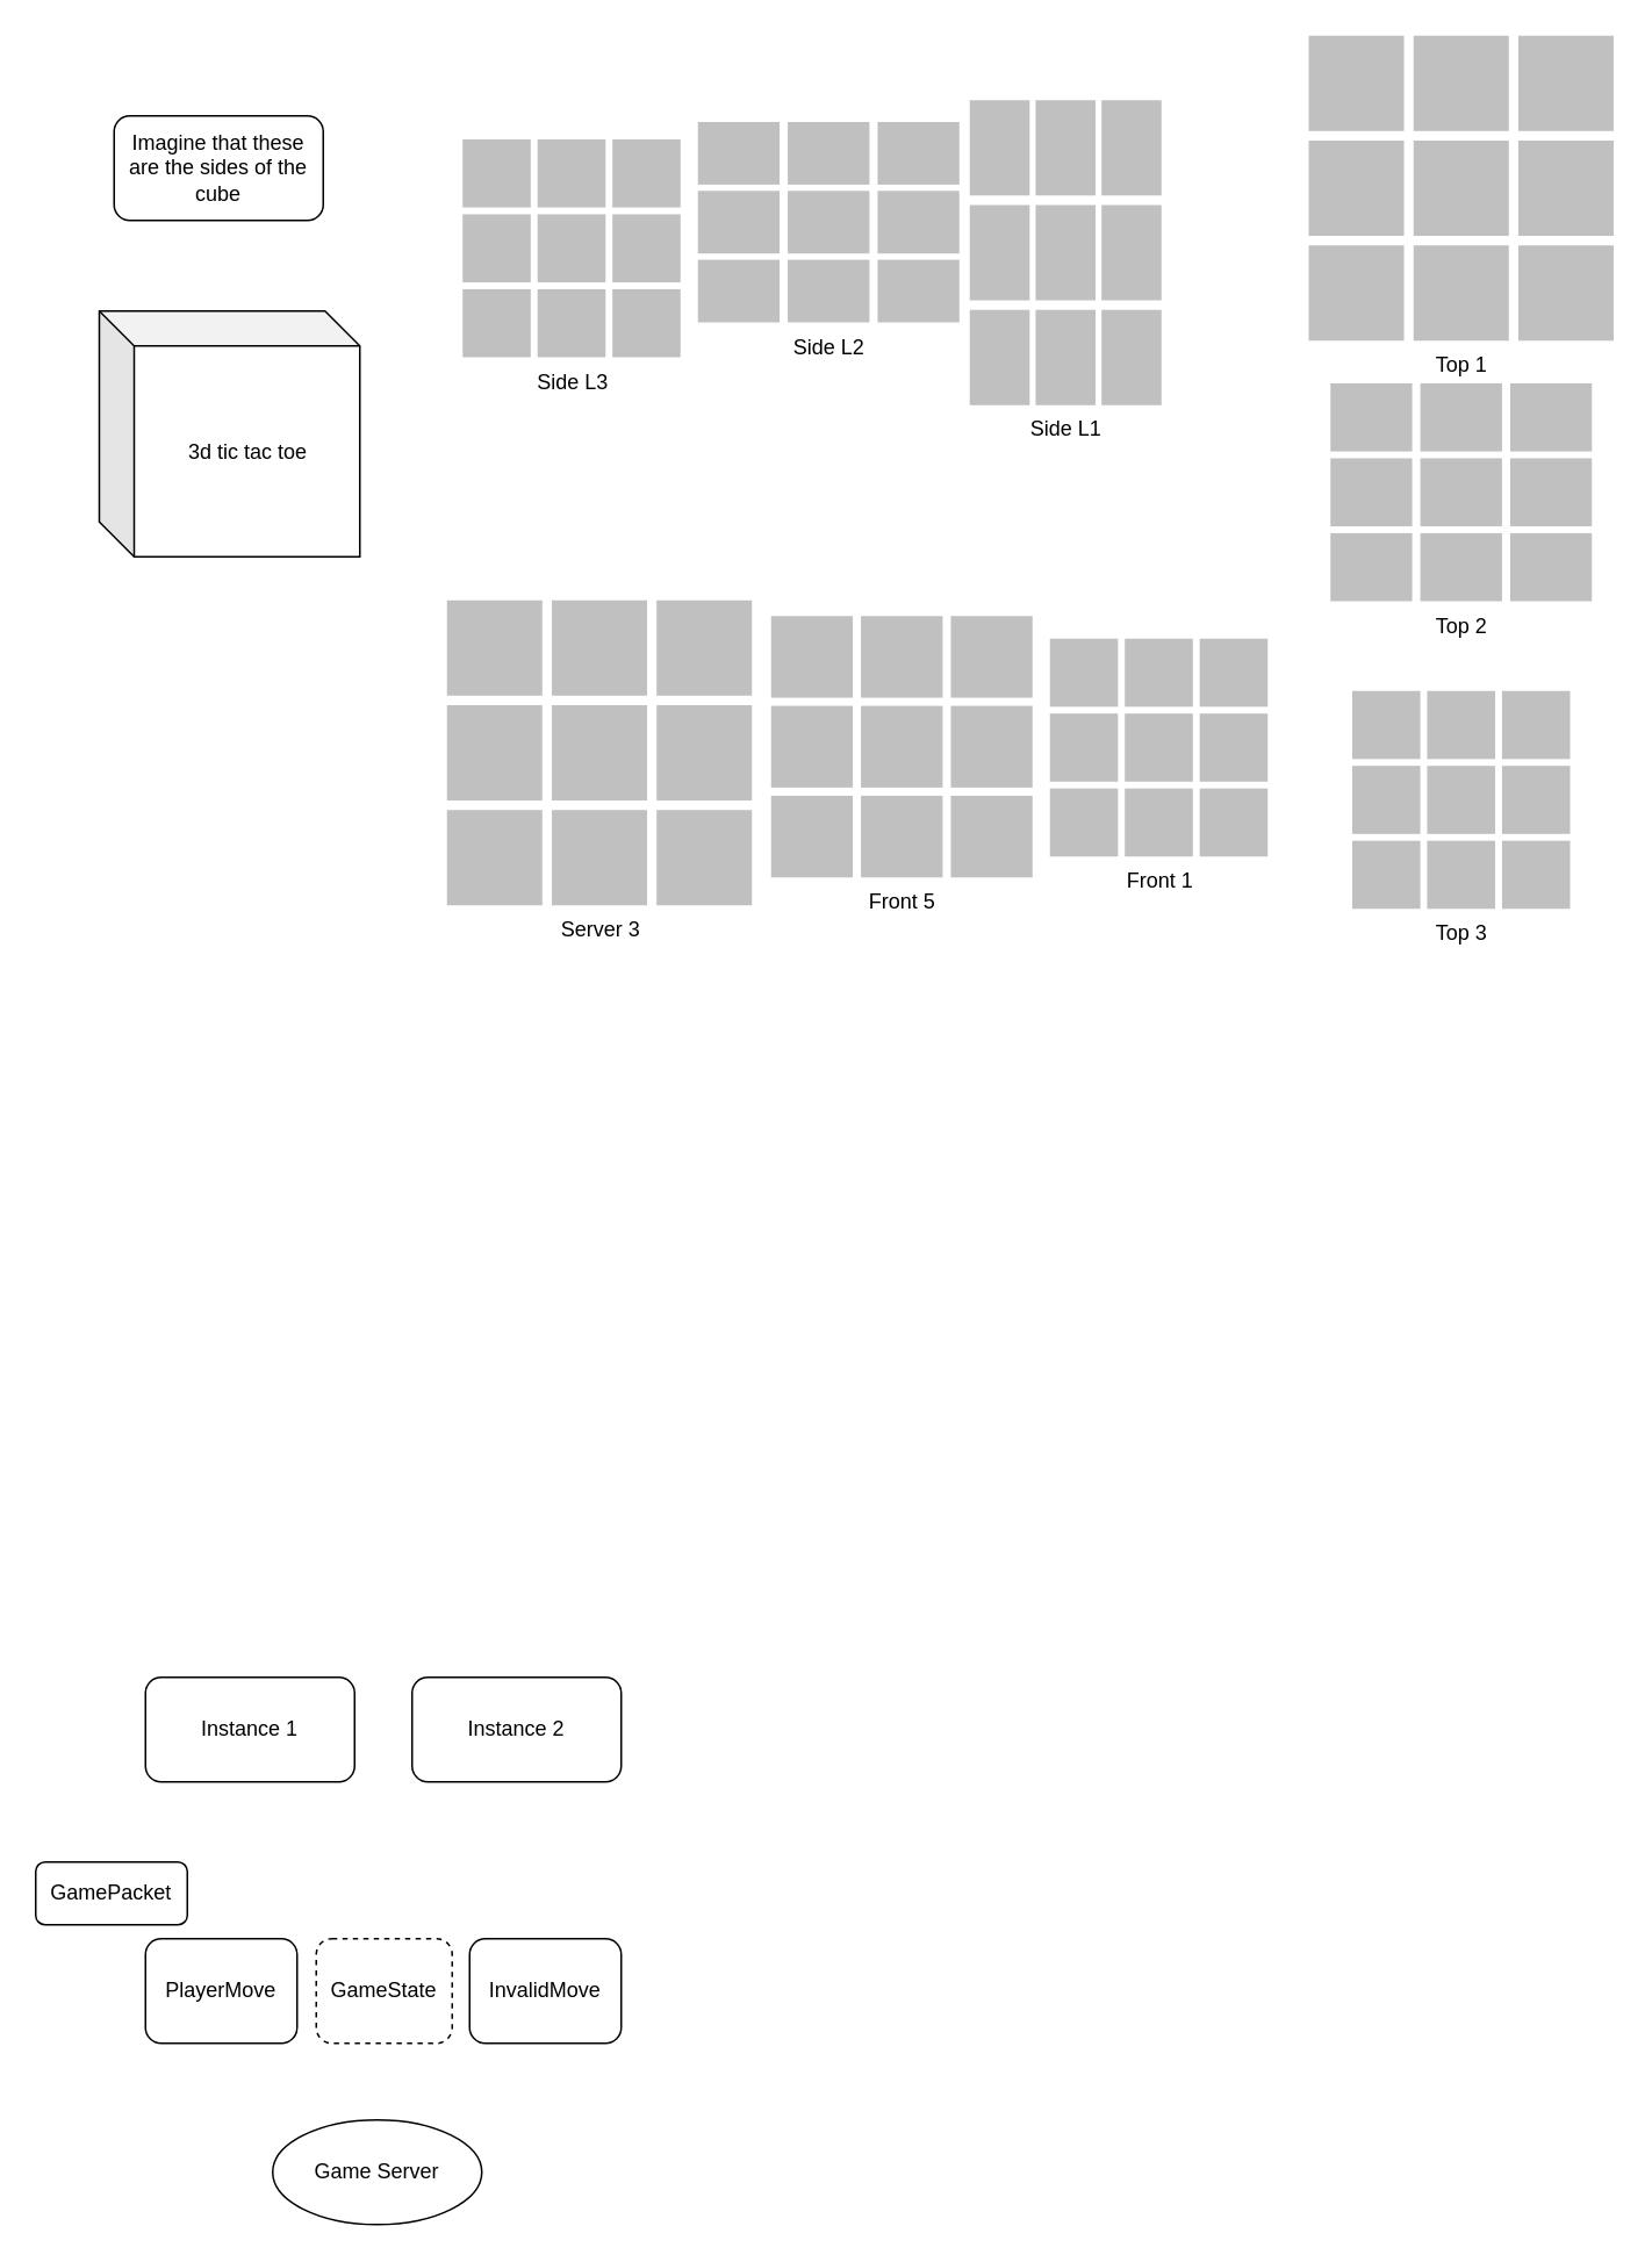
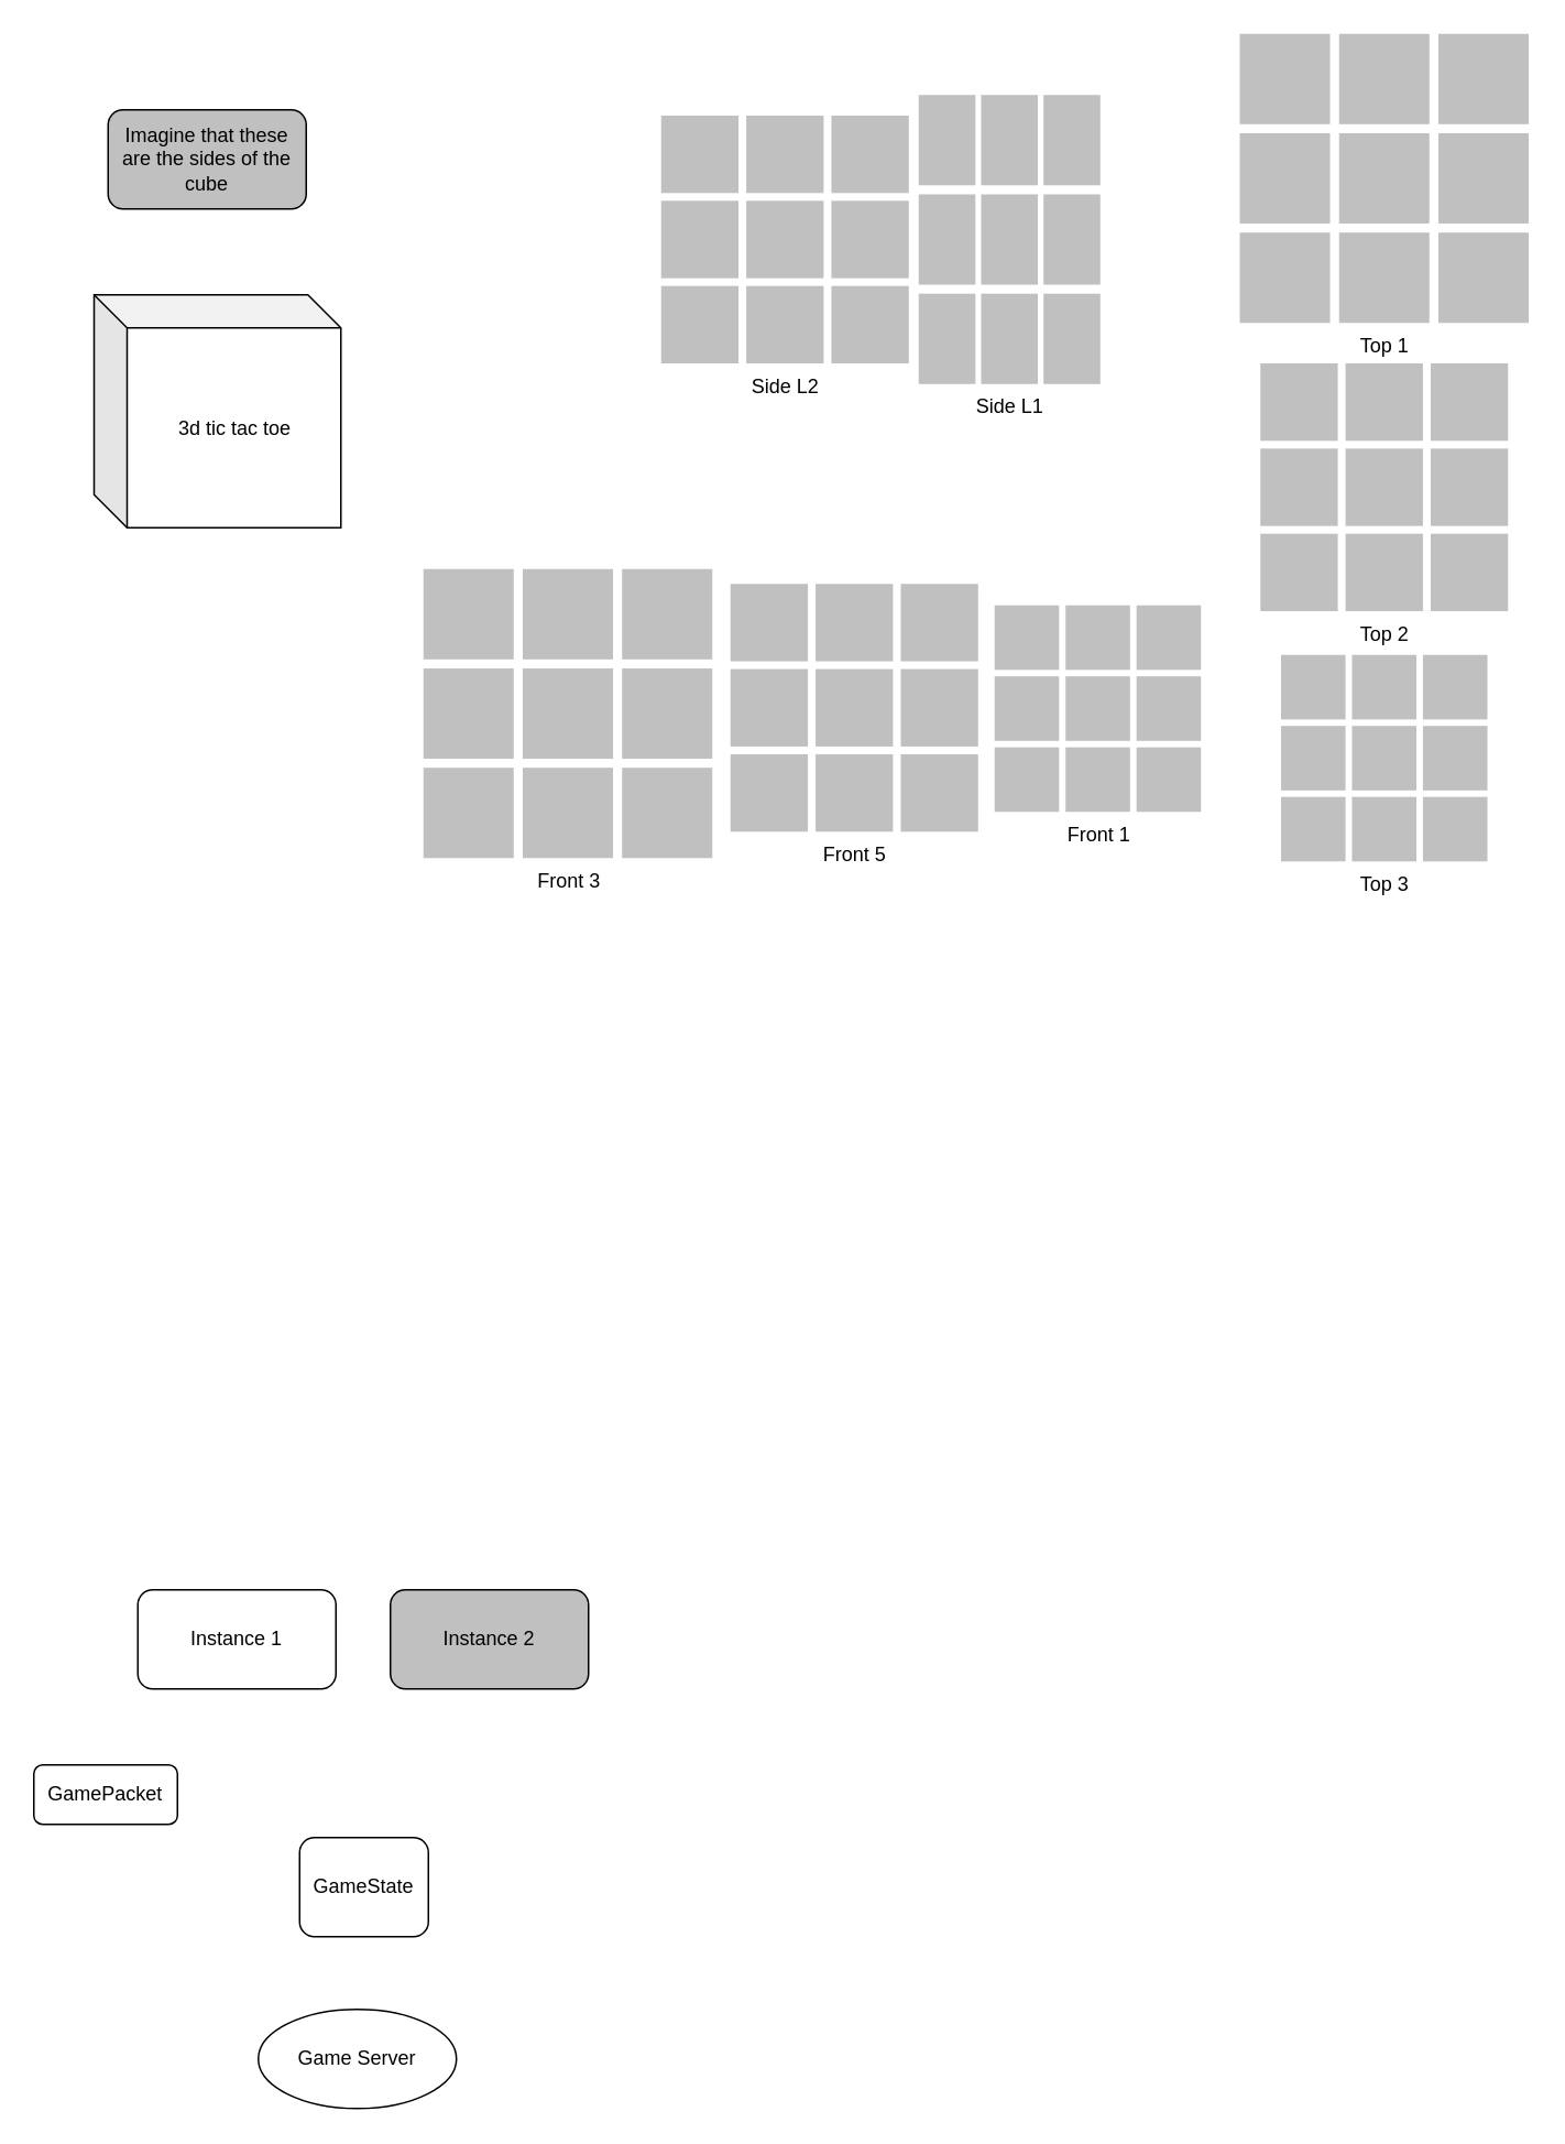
- <mxCell id="4" value="Imagine that these are the sides of the cube" style="rounded=1;whiteSpace=wrap;html=1;" vertex="1" parent="1"><mxGeometry x="65" y="66" width="120" height="60" as="geometry" /></mxCell>
+ <mxCell id="4" value="Imagine that these are the sides of the cube" style="rounded=1;whiteSpace=wrap;html=1;fillColor=#c0c0c0;" vertex="1" parent="1"><mxGeometry x="65" y="66" width="120" height="60" as="geometry" /></mxCell>
- <mxCell id="18" value="Side L2" style="html=1;verticalLabelPosition=bottom;labelBackgroundColor=#ffffff;verticalAlign=top;shadow=0;dashed=0;strokeWidth=1;shape=mxgraph.ios7ui.iconGrid;fillColor=#c0c0c0;gridSize=3,3;" vertex="1" parent="1"><mxGeometry x="400" y="69.5" width="150" height="115" as="geometry" /></mxCell>
+ <mxCell id="18" value="Side L2" style="html=1;verticalLabelPosition=bottom;labelBackgroundColor=#ffffff;verticalAlign=top;shadow=0;dashed=0;strokeWidth=1;shape=mxgraph.ios7ui.iconGrid;fillColor=#c0c0c0;gridSize=3,3;" vertex="1" parent="1"><mxGeometry x="400" y="69.5" width="150" height="150" as="geometry" /></mxCell>
- <mxCell id="17" value="Side L3" style="html=1;verticalLabelPosition=bottom;labelBackgroundColor=#ffffff;verticalAlign=top;shadow=0;dashed=0;strokeWidth=1;shape=mxgraph.ios7ui.iconGrid;fillColor=#c0c0c0;gridSize=3,3;" vertex="1" parent="1"><mxGeometry x="265" y="79.5" width="125" height="125" as="geometry" /></mxCell>
- <mxCell id="15" value="Top 2" style="html=1;verticalLabelPosition=bottom;labelBackgroundColor=#ffffff;verticalAlign=top;shadow=0;dashed=0;strokeWidth=1;shape=mxgraph.ios7ui.iconGrid;fillColor=#c0c0c0;gridSize=3,3;" vertex="1" parent="1"><mxGeometry x="763" y="219.5" width="150" height="125" as="geometry" /></mxCell>
+ <mxCell id="15" value="Top 2" style="html=1;verticalLabelPosition=bottom;labelBackgroundColor=#ffffff;verticalAlign=top;shadow=0;dashed=0;strokeWidth=1;shape=mxgraph.ios7ui.iconGrid;fillColor=#c0c0c0;gridSize=3,3;" vertex="1" parent="1"><mxGeometry x="763" y="219.5" width="150" height="150" as="geometry" /></mxCell>
- <mxCell id="6" value="Server 3" style="html=1;verticalLabelPosition=bottom;labelBackgroundColor=#ffffff;verticalAlign=top;shadow=0;dashed=0;strokeWidth=1;shape=mxgraph.ios7ui.iconGrid;fillColor=#c0c0c0;gridSize=3,3;" vertex="1" parent="1"><mxGeometry x="256" y="344" width="175" height="175" as="geometry" /></mxCell>
+ <mxCell id="6" value="Front 3" style="html=1;verticalLabelPosition=bottom;labelBackgroundColor=#ffffff;verticalAlign=top;shadow=0;dashed=0;strokeWidth=1;shape=mxgraph.ios7ui.iconGrid;fillColor=#c0c0c0;gridSize=3,3;" vertex="1" parent="1"><mxGeometry x="256" y="344" width="175" height="175" as="geometry" /></mxCell>
- <mxCell id="8" value="Instance 2" style="rounded=1;whiteSpace=wrap;html=1;" vertex="1" parent="1"><mxGeometry x="236" y="962" width="120" height="60" as="geometry" /></mxCell>
+ <mxCell id="8" value="Instance 2" style="rounded=1;whiteSpace=wrap;html=1;fillColor=#c0c0c0;" vertex="1" parent="1"><mxGeometry x="236" y="962" width="120" height="60" as="geometry" /></mxCell>
- <mxCell id="11" value="PlayerMove" style="rounded=1;whiteSpace=wrap;html=1;" vertex="1" parent="1"><mxGeometry x="83" y="1112" width="87" height="60" as="geometry" /></mxCell>
- <mxCell id="10" value="GameState" style="rounded=1;whiteSpace=wrap;html=1;dashed=1;" vertex="1" parent="1"><mxGeometry x="181" y="1112" width="78" height="60" as="geometry" /></mxCell>
+ <mxCell id="10" value="GameState" style="rounded=1;whiteSpace=wrap;html=1;" vertex="1" parent="1"><mxGeometry x="181" y="1112" width="78" height="60" as="geometry" /></mxCell>
- <mxCell id="12" value="InvalidMove" style="rounded=1;whiteSpace=wrap;html=1;" vertex="1" parent="1"><mxGeometry x="269" y="1112" width="87" height="60" as="geometry" /></mxCell>
